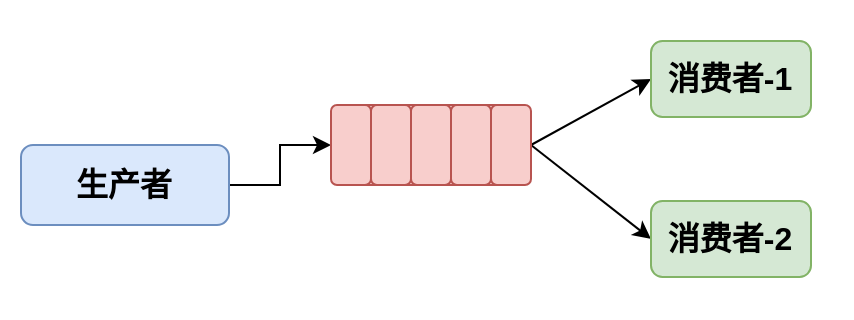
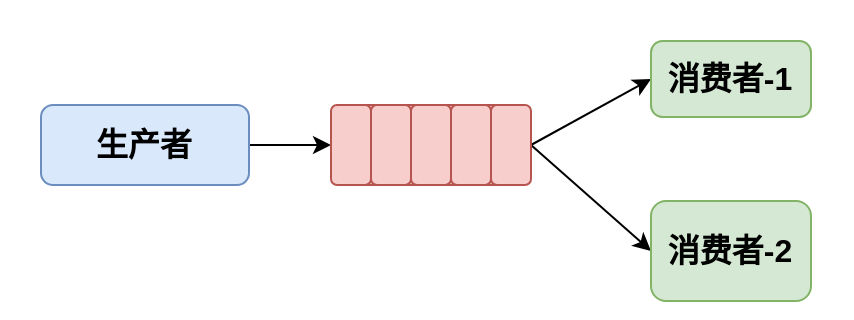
- <mxCell id="4" value="生产者" style="rounded=1;whiteSpace=wrap;html=1;fontSize=16;fillColor=#dae8fc;strokeColor=#6c8ebf;fontStyle=1" vertex="1" parent="1"><mxGeometry x="10" y="72" width="104" height="40" as="geometry" /></mxCell>
+ <mxCell id="4" value="生产者" style="rounded=1;whiteSpace=wrap;html=1;fontSize=16;fillColor=#dae8fc;strokeColor=#6c8ebf;fontStyle=1" vertex="1" parent="1"><mxGeometry x="20" y="52" width="104" height="40" as="geometry" /></mxCell>
- <mxCell id="13" value="消费者-2" style="whiteSpace=wrap;html=1;rounded=1;fontSize=16;fontStyle=1;strokeColor=#82b366;fillColor=#d5e8d4;" vertex="1" parent="1"><mxGeometry x="325" y="100" width="80" height="38" as="geometry" /></mxCell>
+ <mxCell id="13" value="消费者-2" style="whiteSpace=wrap;html=1;rounded=1;fontSize=16;fontStyle=1;strokeColor=#82b366;fillColor=#d5e8d4;" vertex="1" parent="1"><mxGeometry x="325" y="100" width="80" height="50" as="geometry" /></mxCell>
